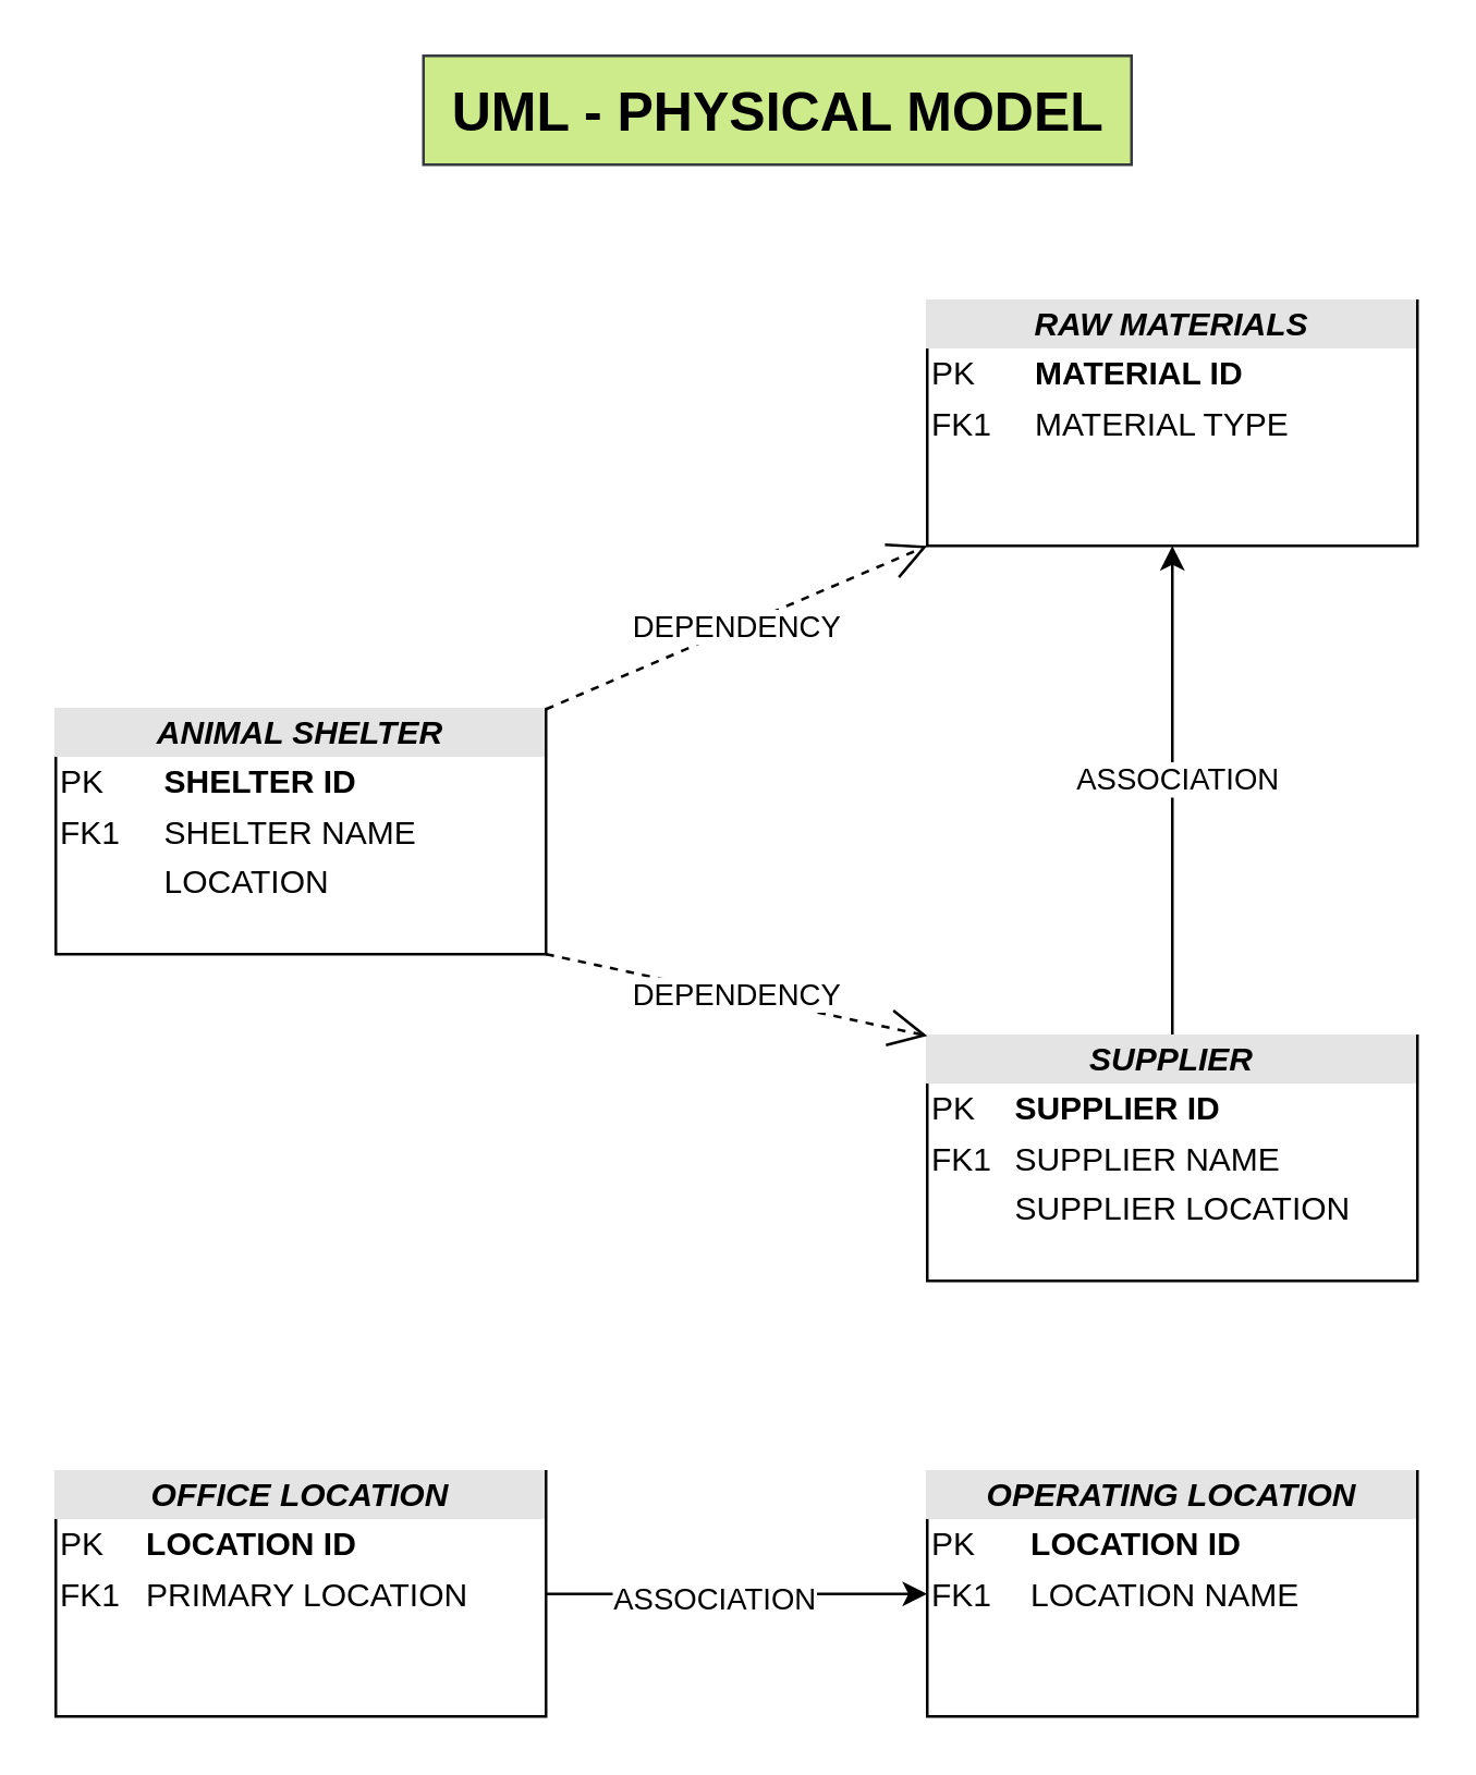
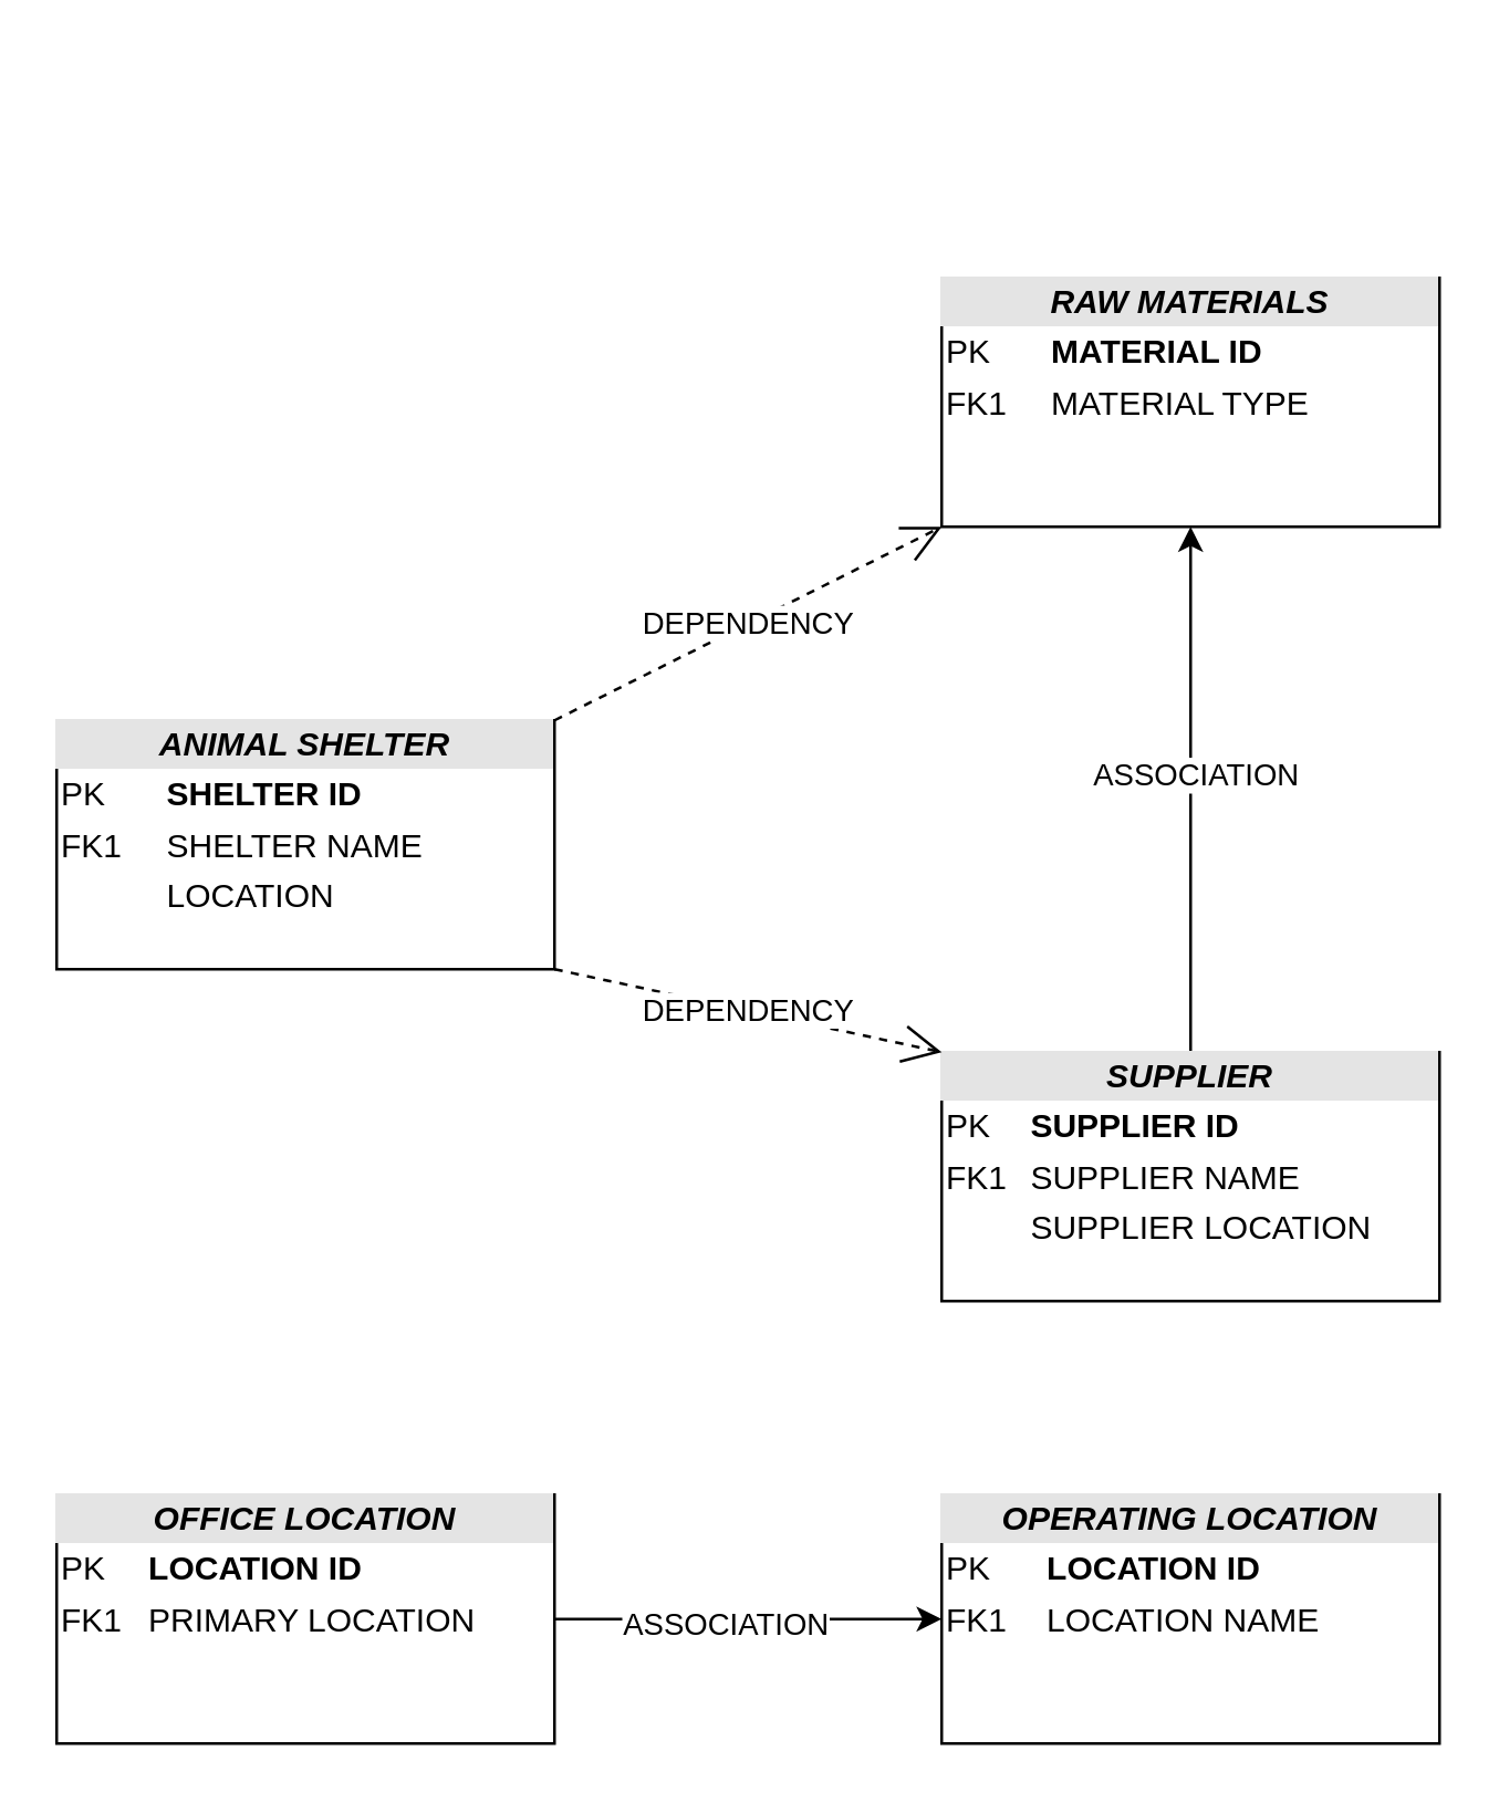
- <mxCell id="11" value="&lt;b&gt;&lt;font style=&quot;font-size: 20px;&quot;&gt;UML - PHYSICAL MODEL&lt;/font&gt;&lt;/b&gt;" style="text;html=1;align=center;verticalAlign=middle;resizable=0;points=[];autosize=1;fillColor=#cdeb8b;strokeColor=#36393d;" vertex="1" parent="1"><mxGeometry x="155" y="20" width="260" height="40" as="geometry" /></mxCell>
- <mxCell id="3" value="&lt;div style=&quot;text-align: center; box-sizing: border-box; width: 100%; background: rgb(228, 228, 228); padding: 2px;&quot;&gt;&lt;b&gt;&lt;i&gt;RAW MATERIALS&lt;/i&gt;&lt;/b&gt;&lt;/div&gt;&lt;table style=&quot;width:100%;font-size:1em;&quot; cellpadding=&quot;2&quot; cellspacing=&quot;0&quot;&gt;&lt;tbody&gt;&lt;tr&gt;&lt;td&gt;PK&lt;/td&gt;&lt;td&gt;&lt;b&gt;MATERIAL ID&lt;/b&gt;&lt;/td&gt;&lt;/tr&gt;&lt;tr&gt;&lt;td&gt;FK1&lt;/td&gt;&lt;td&gt;MATERIAL TYPE&lt;/td&gt;&lt;/tr&gt;&lt;tr&gt;&lt;td&gt;&lt;/td&gt;&lt;td&gt;&lt;br&gt;&lt;/td&gt;&lt;/tr&gt;&lt;/tbody&gt;&lt;/table&gt;" style="verticalAlign=top;align=left;overflow=fill;html=1;whiteSpace=wrap;" vertex="1" parent="1"><mxGeometry x="340" y="110" width="180" height="90" as="geometry" /></mxCell>
+ <mxCell id="3" value="&lt;div style=&quot;text-align: center; box-sizing: border-box; width: 100%; background: rgb(228, 228, 228); padding: 2px;&quot;&gt;&lt;b&gt;&lt;i&gt;RAW MATERIALS&lt;/i&gt;&lt;/b&gt;&lt;/div&gt;&lt;table style=&quot;width:100%;font-size:1em;&quot; cellpadding=&quot;2&quot; cellspacing=&quot;0&quot;&gt;&lt;tbody&gt;&lt;tr&gt;&lt;td&gt;PK&lt;/td&gt;&lt;td&gt;&lt;b&gt;MATERIAL ID&lt;/b&gt;&lt;/td&gt;&lt;/tr&gt;&lt;tr&gt;&lt;td&gt;FK1&lt;/td&gt;&lt;td&gt;MATERIAL TYPE&lt;/td&gt;&lt;/tr&gt;&lt;tr&gt;&lt;td&gt;&lt;/td&gt;&lt;td&gt;&lt;br&gt;&lt;/td&gt;&lt;/tr&gt;&lt;/tbody&gt;&lt;/table&gt;" style="verticalAlign=top;align=left;overflow=fill;html=1;whiteSpace=wrap;" vertex="1" parent="1"><mxGeometry x="340" y="100" width="180" height="90" as="geometry" /></mxCell>
